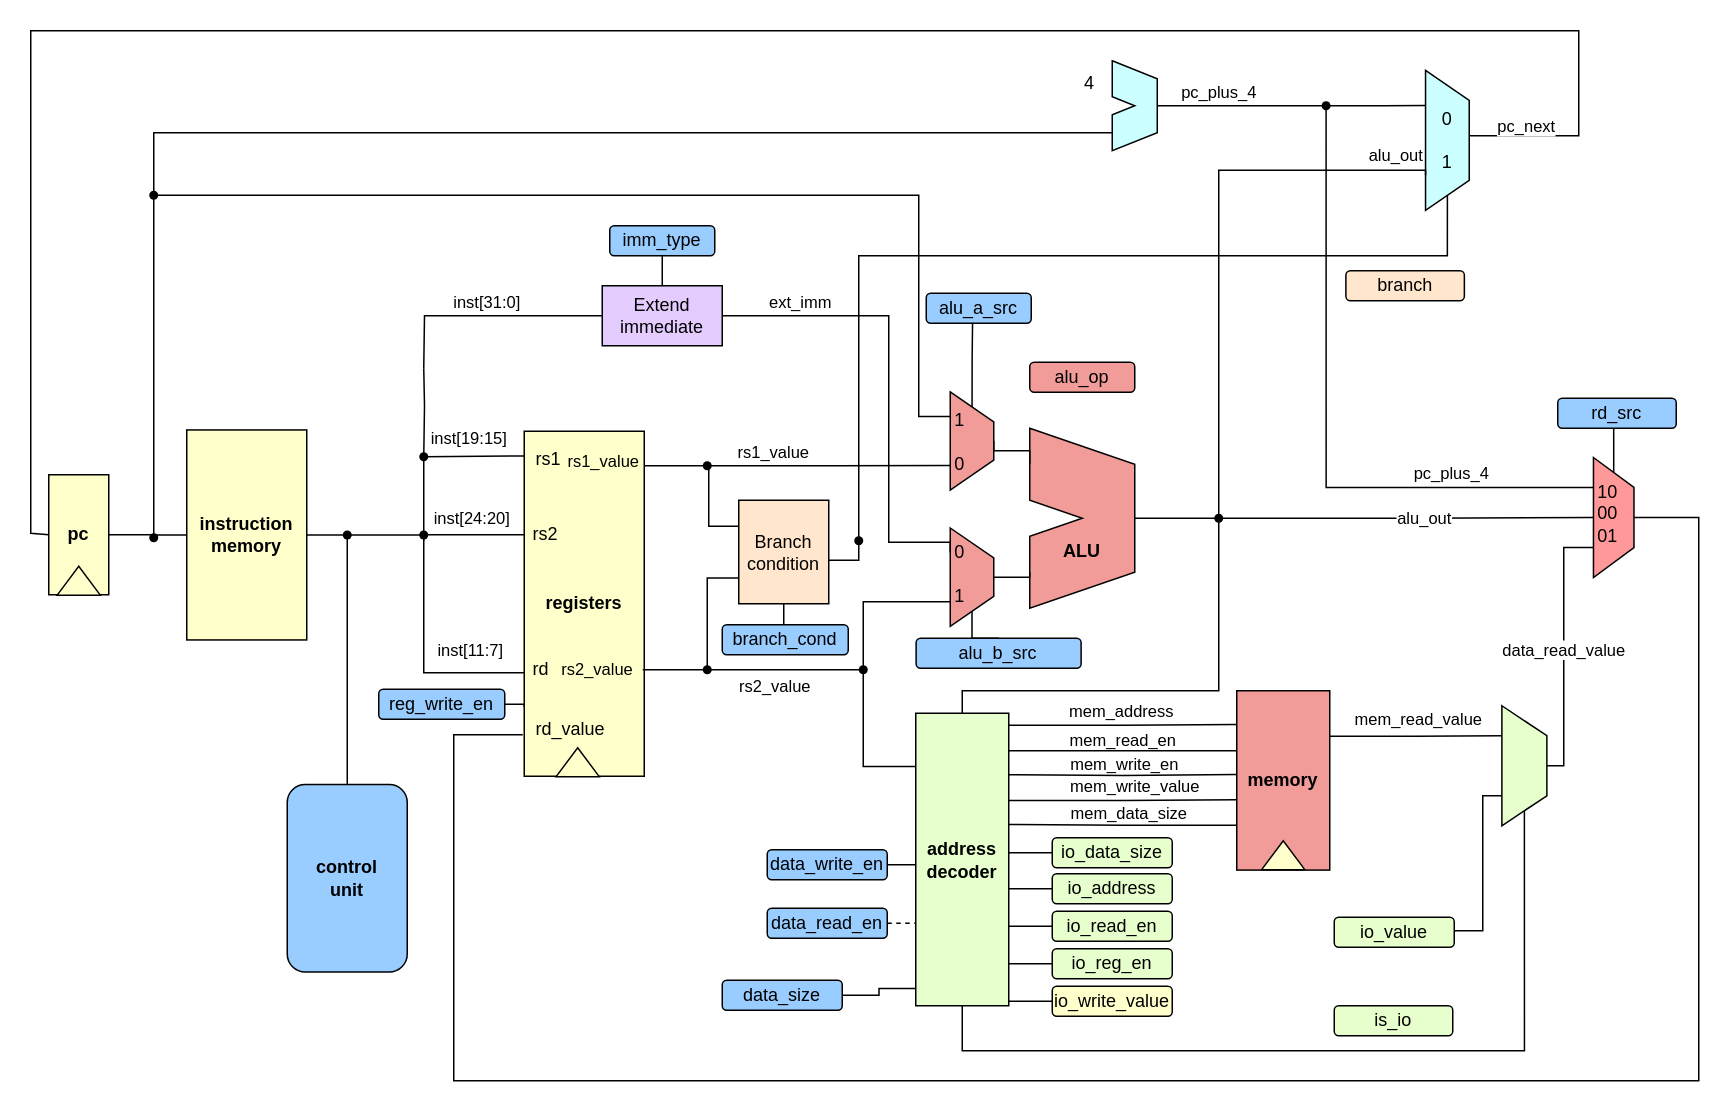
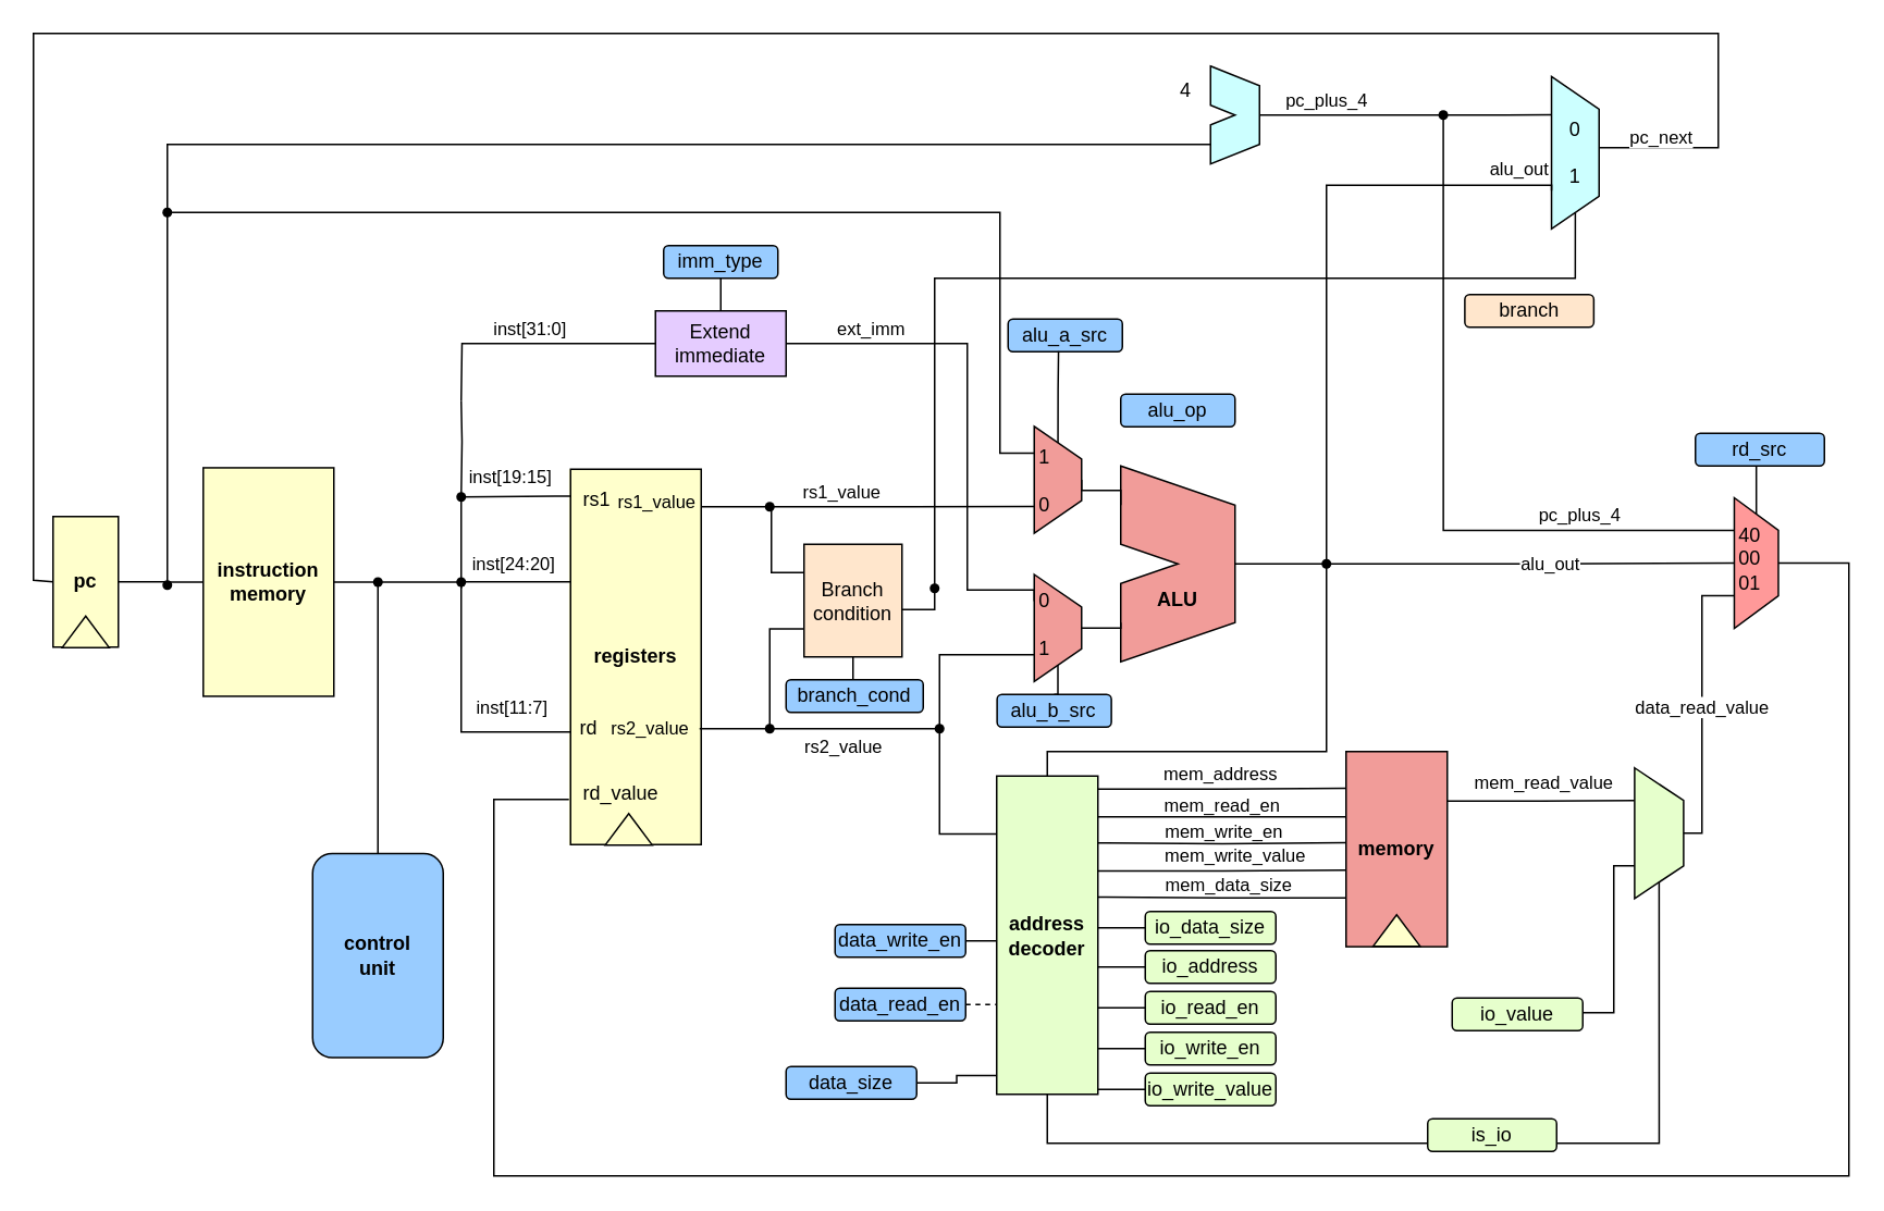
- <mxCell id="31" value="alu_op" style="rounded=1;whiteSpace=wrap;html=1;fillColor=#f19c99;" parent="1" vertex="1"><mxGeometry x="686" y="241" width="70" height="20" as="geometry" /></mxCell>
+ <mxCell id="31" value="alu_op" style="rounded=1;whiteSpace=wrap;html=1;fillColor=#99CCFF;" parent="1" vertex="1"><mxGeometry x="686" y="241" width="70" height="20" as="geometry" /></mxCell>
- <mxCell id="136" value="10&lt;div&gt;00&lt;/div&gt;&lt;div&gt;01&lt;/div&gt;" style="text;html=1;align=center;verticalAlign=middle;whiteSpace=wrap;rounded=0;" parent="1" vertex="1"><mxGeometry x="1049" y="319" width="44.5" height="45" as="geometry" /></mxCell>
+ <mxCell id="136" value="40&lt;div&gt;00&lt;/div&gt;&lt;div&gt;01&lt;/div&gt;" style="text;html=1;align=center;verticalAlign=middle;whiteSpace=wrap;rounded=0;" parent="1" vertex="1"><mxGeometry x="1049" y="319" width="44.5" height="45" as="geometry" /></mxCell>
- <mxCell id="53" value="rs2" style="text;html=1;align=left;verticalAlign=middle;whiteSpace=wrap;rounded=0;" parent="46" vertex="1"><mxGeometry x="5" y="54" width="37" height="30" as="geometry" /></mxCell>
- <mxCell id="77" value="alu_b_src" style="rounded=1;whiteSpace=wrap;html=1;fillColor=#99CCFF;" parent="1" vertex="1"><mxGeometry x="610.25" y="425" width="110" height="20" as="geometry" /></mxCell>
+ <mxCell id="77" value="alu_b_src" style="rounded=1;whiteSpace=wrap;html=1;fillColor=#99CCFF;" parent="1" vertex="1"><mxGeometry x="610.25" y="425" width="70" height="20" as="geometry" /></mxCell>
- <mxCell id="70" value="reg_write_en" style="rounded=1;whiteSpace=wrap;html=1;fillColor=#99CCFF;" parent="1" vertex="1"><mxGeometry x="252" y="459" width="84" height="20" as="geometry" /></mxCell>
- <mxCell id="123" style="edgeStyle=orthogonalEdgeStyle;rounded=0;orthogonalLoop=1;jettySize=auto;html=1;exitX=1;exitY=0.5;exitDx=0;exitDy=0;entryX=0.8;entryY=1;entryDx=0;entryDy=0;entryPerimeter=0;endArrow=none;endFill=0;" parent="1" source="70" target="47" edge="1"><mxGeometry relative="1" as="geometry" /></mxCell>
- <mxCell id="41" value="io_reg_en" style="rounded=1;whiteSpace=wrap;html=1;fillColor=#E6FFCC;" parent="1" vertex="1"><mxGeometry x="701" y="632" width="80" height="20" as="geometry" /></mxCell>
+ <mxCell id="41" value="io_write_en" style="rounded=1;whiteSpace=wrap;html=1;fillColor=#E6FFCC;" parent="1" vertex="1"><mxGeometry x="701" y="632" width="80" height="20" as="geometry" /></mxCell>
- <mxCell id="42" value="io_write_value" style="rounded=1;whiteSpace=wrap;html=1;fillColor=#ffffcc;" parent="1" vertex="1"><mxGeometry x="701" y="657" width="80" height="20" as="geometry" /></mxCell>
+ <mxCell id="42" value="io_write_value" style="rounded=1;whiteSpace=wrap;html=1;fillColor=#E6FFCC;" parent="1" vertex="1"><mxGeometry x="701" y="657" width="80" height="20" as="geometry" /></mxCell>
- <mxCell id="79" value="is_io" style="rounded=1;whiteSpace=wrap;html=1;fillColor=#E6FFCC;" parent="1" vertex="1"><mxGeometry x="889" y="670" width="79" height="20" as="geometry" /></mxCell>
+ <mxCell id="79" value="is_io" style="rounded=1;whiteSpace=wrap;html=1;fillColor=#E6FFCC;" parent="1" vertex="1"><mxGeometry x="874" y="685" width="79" height="20" as="geometry" /></mxCell>
